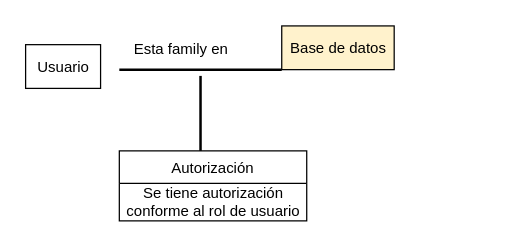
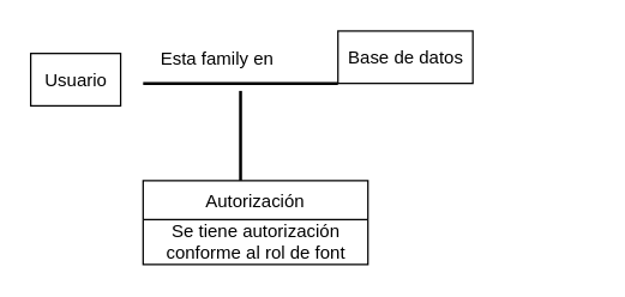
- <mxCell id="3" value="Base de datos" style="html=1;fillColor=#fff2cc;" parent="1" vertex="1"><mxGeometry x="225" y="20" width="90" height="35" as="geometry" /></mxCell>
+ <mxCell id="3" value="Base de datos" style="html=1;" parent="1" vertex="1"><mxGeometry x="225" y="20" width="90" height="35" as="geometry" /></mxCell>
- <mxCell id="7" value="Se tiene autorización &lt;br&gt;conforme&amp;nbsp;al rol de usuario" style="text;html=1;align=center;verticalAlign=middle;resizable=0;points=[];autosize=1;strokeColor=none;fillColor=none;" parent="6" vertex="1"><mxGeometry y="26" width="150" height="30" as="geometry" /></mxCell>
+ <mxCell id="7" value="Se tiene autorización &lt;br&gt;conforme&amp;nbsp;al rol de font" style="text;html=1;align=center;verticalAlign=middle;resizable=0;points=[];autosize=1;strokeColor=none;fillColor=none;" parent="6" vertex="1"><mxGeometry y="26" width="150" height="30" as="geometry" /></mxCell>
